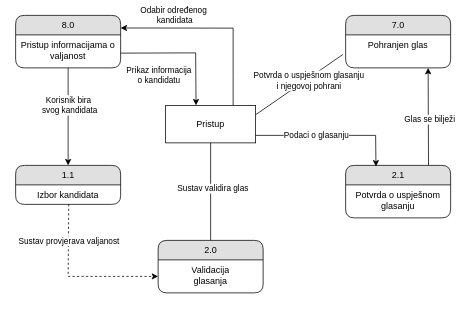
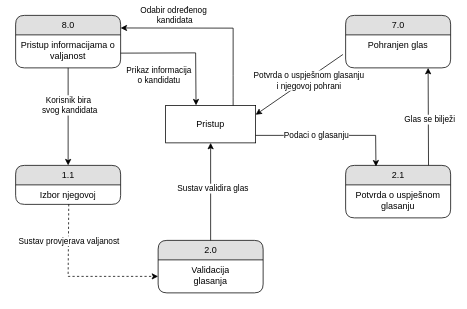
- <mxCell id="29" value="" style="endArrow=none;html=1;rounded=0;exitX=-0.026;exitY=0.769;exitDx=0;exitDy=0;exitPerimeter=0;entryX=1;entryY=0.25;entryDx=0;entryDy=0;" parent="1" source="23" target="10" edge="1"><mxGeometry width="50" height="50" relative="1" as="geometry"><mxPoint x="360" y="110" as="sourcePoint" /><mxPoint x="410" y="60" as="targetPoint" /></mxGeometry></mxCell>
+ <mxCell id="29" value="" style="endArrow=classic;html=1;rounded=0;exitX=-0.026;exitY=0.769;exitDx=0;exitDy=0;exitPerimeter=0;entryX=1;entryY=0.25;entryDx=0;entryDy=0;" parent="1" source="23" target="10" edge="1"><mxGeometry width="50" height="50" relative="1" as="geometry"><mxPoint x="360" y="110" as="sourcePoint" /><mxPoint x="410" y="60" as="targetPoint" /></mxGeometry></mxCell>
- <mxCell id="20" value="" style="endArrow=none;html=1;rounded=0;exitX=0.5;exitY=0;exitDx=0;exitDy=0;entryX=0.5;entryY=1;entryDx=0;entryDy=0;fontFamily=Helvetica;fontStyle=0;" parent="1" source="8" target="10" edge="1"><mxGeometry width="50" height="50" relative="1" as="geometry"><mxPoint x="270" y="200" as="sourcePoint" /><mxPoint x="320" y="150" as="targetPoint" /></mxGeometry></mxCell>
+ <mxCell id="20" value="" style="endArrow=classic;html=1;rounded=0;exitX=0.5;exitY=0;exitDx=0;exitDy=0;entryX=0.5;entryY=1;entryDx=0;entryDy=0;fontFamily=Helvetica;fontStyle=0" parent="1" source="8" target="10" edge="1"><mxGeometry width="50" height="50" relative="1" as="geometry"><mxPoint x="270" y="200" as="sourcePoint" /><mxPoint x="320" y="150" as="targetPoint" /></mxGeometry></mxCell>
- <mxCell id="7" value="Izbor kandidata" style="text;html=1;strokeColor=none;fillColor=none;spacingLeft=4;spacingRight=4;whiteSpace=wrap;overflow=hidden;rotatable=0;points=[[0,0.5],[1,0.5]];portConstraint=eastwest;align=center;fontFamily=Helvetica;fontStyle=0" parent="6" vertex="1"><mxGeometry y="26" width="140" height="26" as="geometry" /></mxCell>
+ <mxCell id="7" value="Izbor njegovoj" style="text;html=1;strokeColor=none;fillColor=none;spacingLeft=4;spacingRight=4;whiteSpace=wrap;overflow=hidden;rotatable=0;points=[[0,0.5],[1,0.5]];portConstraint=eastwest;align=center;fontFamily=Helvetica;fontStyle=0" parent="6" vertex="1"><mxGeometry y="26" width="140" height="26" as="geometry" /></mxCell>
